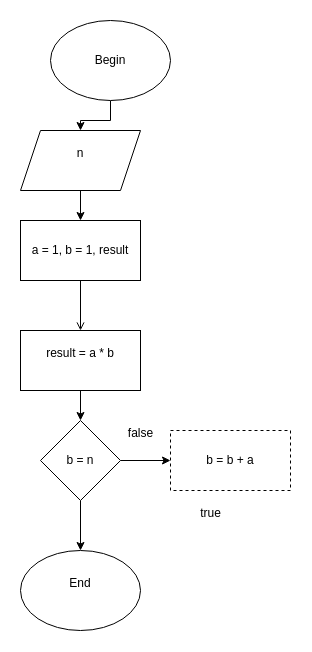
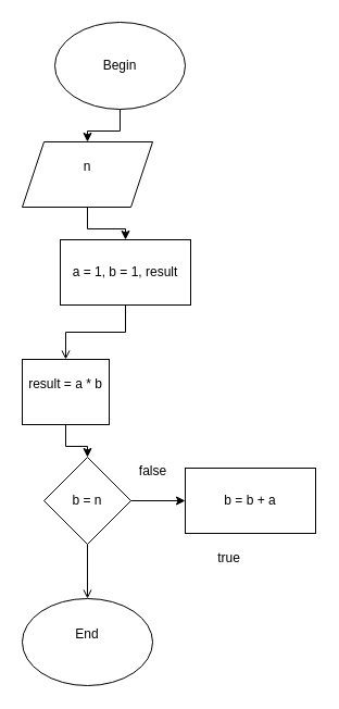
- <mxCell id="8" value="a = 1, b = 1, result" style="rounded=0;whiteSpace=wrap;html=1;" vertex="1" parent="1"><mxGeometry x="20" y="220" width="120" height="60" as="geometry" /></mxCell>
+ <mxCell id="8" value="a = 1, b = 1, result" style="rounded=0;whiteSpace=wrap;html=1;" vertex="1" parent="1"><mxGeometry x="55" y="220" width="120" height="60" as="geometry" /></mxCell>
- <mxCell id="10" value="result = a * b&lt;div&gt;&lt;br&gt;&lt;/div&gt;" style="rounded=0;whiteSpace=wrap;html=1;" vertex="1" parent="1"><mxGeometry x="20" y="330" width="120" height="60" as="geometry" /></mxCell>
+ <mxCell id="10" value="result = a * b&lt;div&gt;&lt;br&gt;&lt;/div&gt;" style="rounded=0;whiteSpace=wrap;html=1;" vertex="1" parent="1"><mxGeometry x="20" y="330" width="80" height="60" as="geometry" /></mxCell>
- <mxCell id="14" value="b = b + a" style="rounded=0;whiteSpace=wrap;html=1;dashed=1;" vertex="1" parent="1"><mxGeometry x="170" y="430" width="120" height="60" as="geometry" /></mxCell>
+ <mxCell id="14" value="b = b + a" style="rounded=0;whiteSpace=wrap;html=1;" vertex="1" parent="1"><mxGeometry x="170" y="430" width="120" height="60" as="geometry" /></mxCell>
- <mxCell id="12" value="" style="edgeStyle=orthogonalEdgeStyle;rounded=0;orthogonalLoop=1;jettySize=auto;html=1;" edge="1" parent="1" source="13" target="2"><mxGeometry relative="1" as="geometry" /></mxCell>
+ <mxCell id="12" value="" style="edgeStyle=orthogonalEdgeStyle;rounded=0;orthogonalLoop=1;jettySize=auto;html=1;endArrow=open;" edge="1" parent="1" source="13" target="2"><mxGeometry relative="1" as="geometry" /></mxCell>
